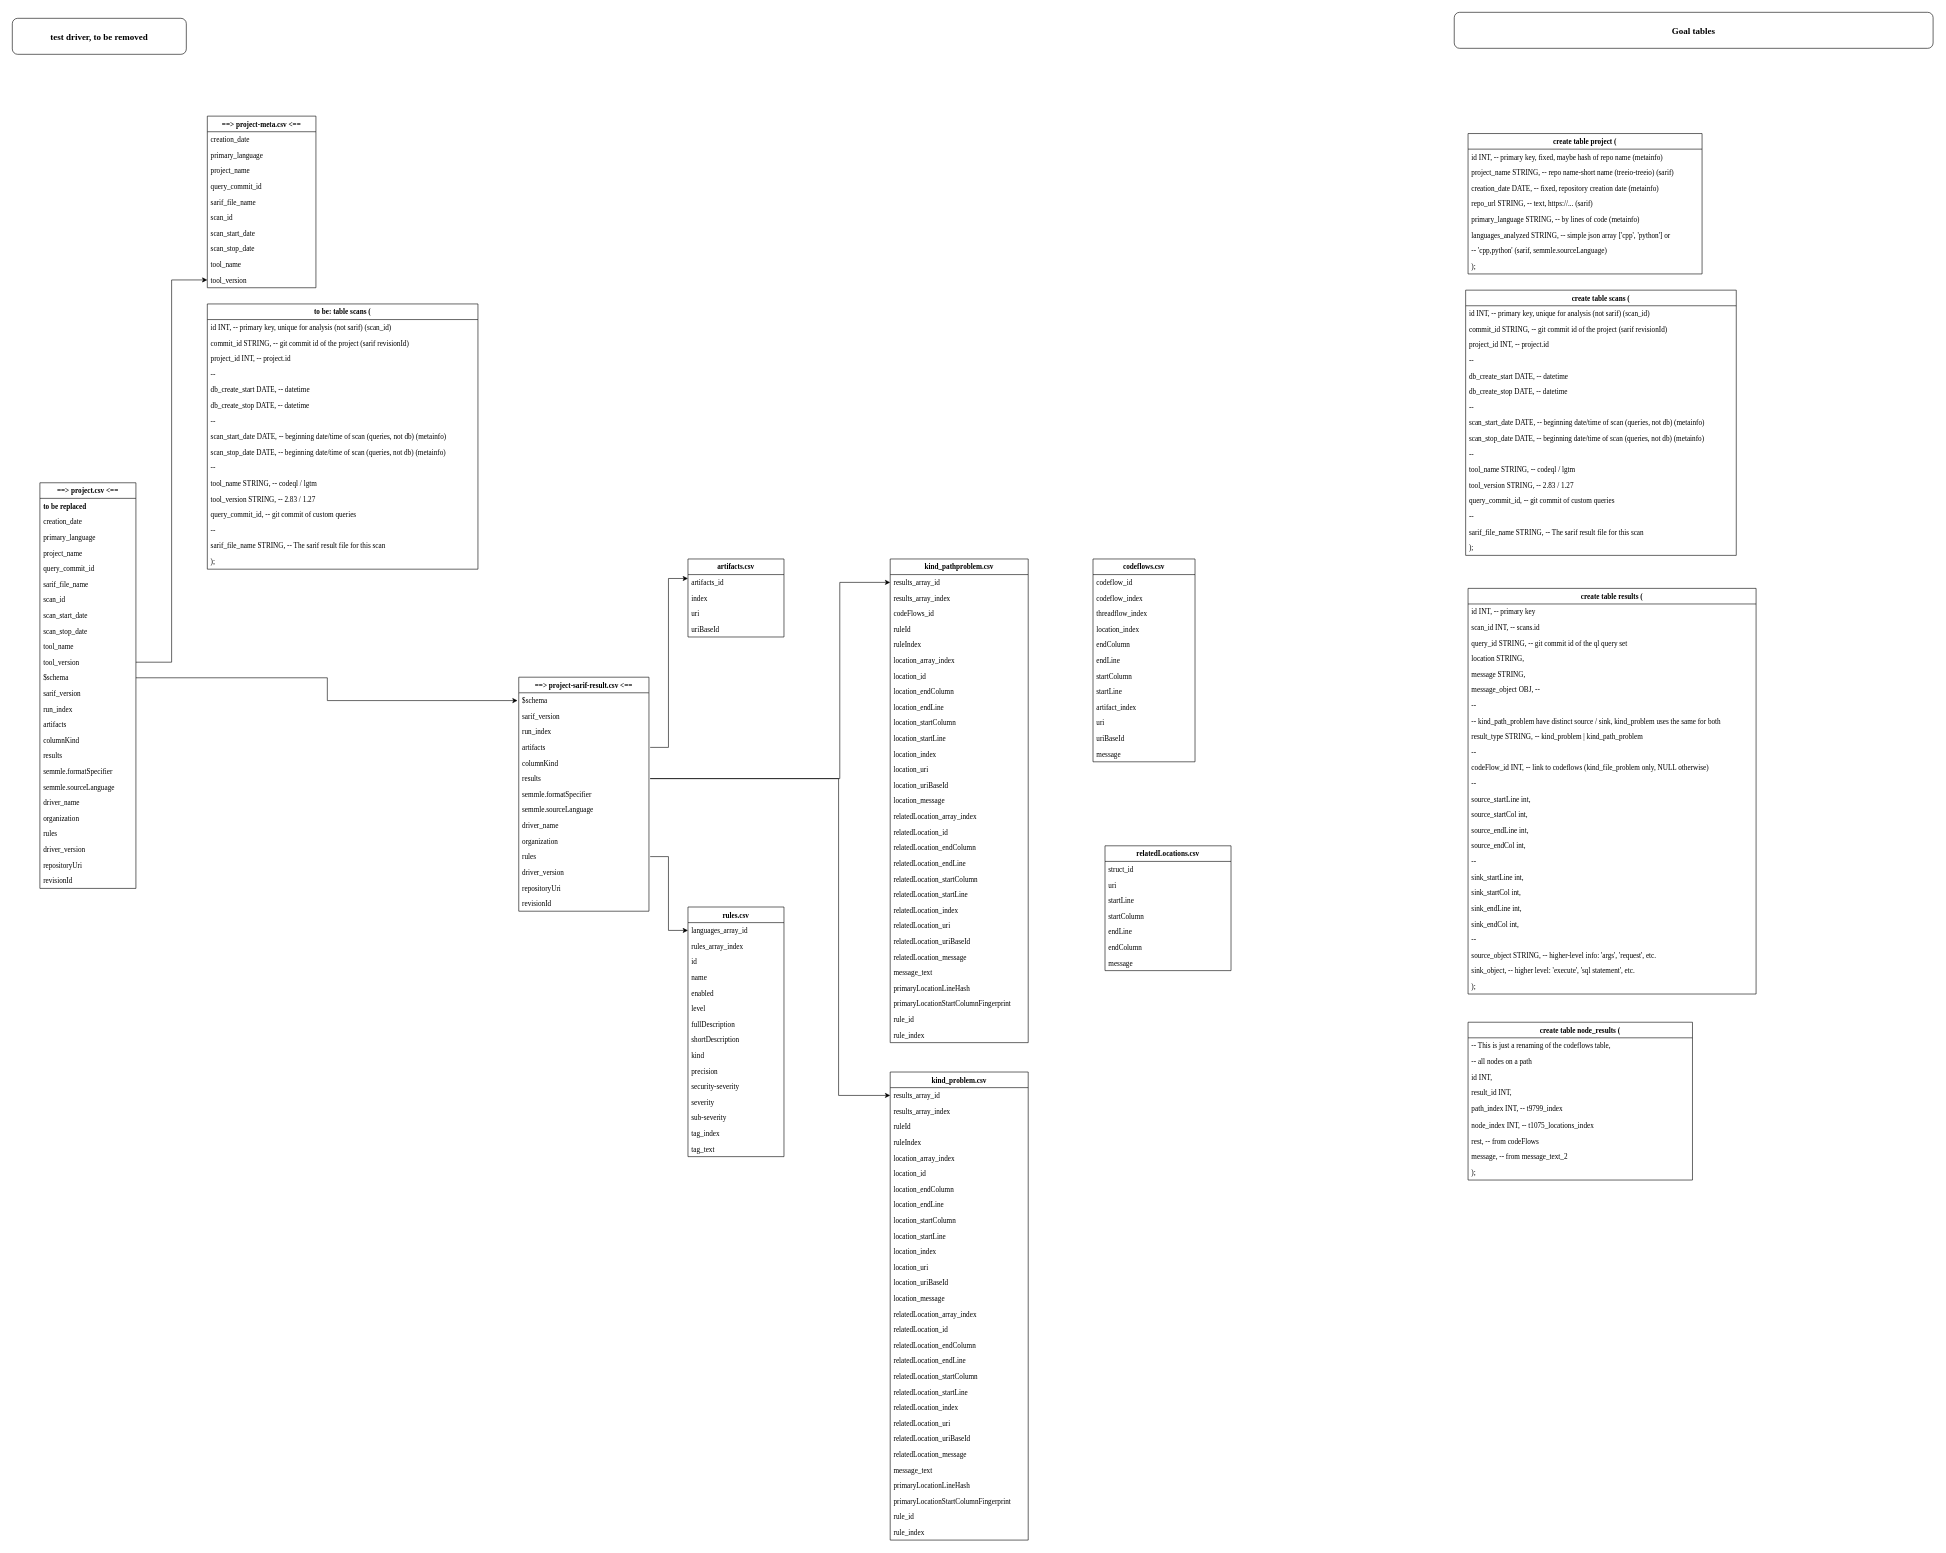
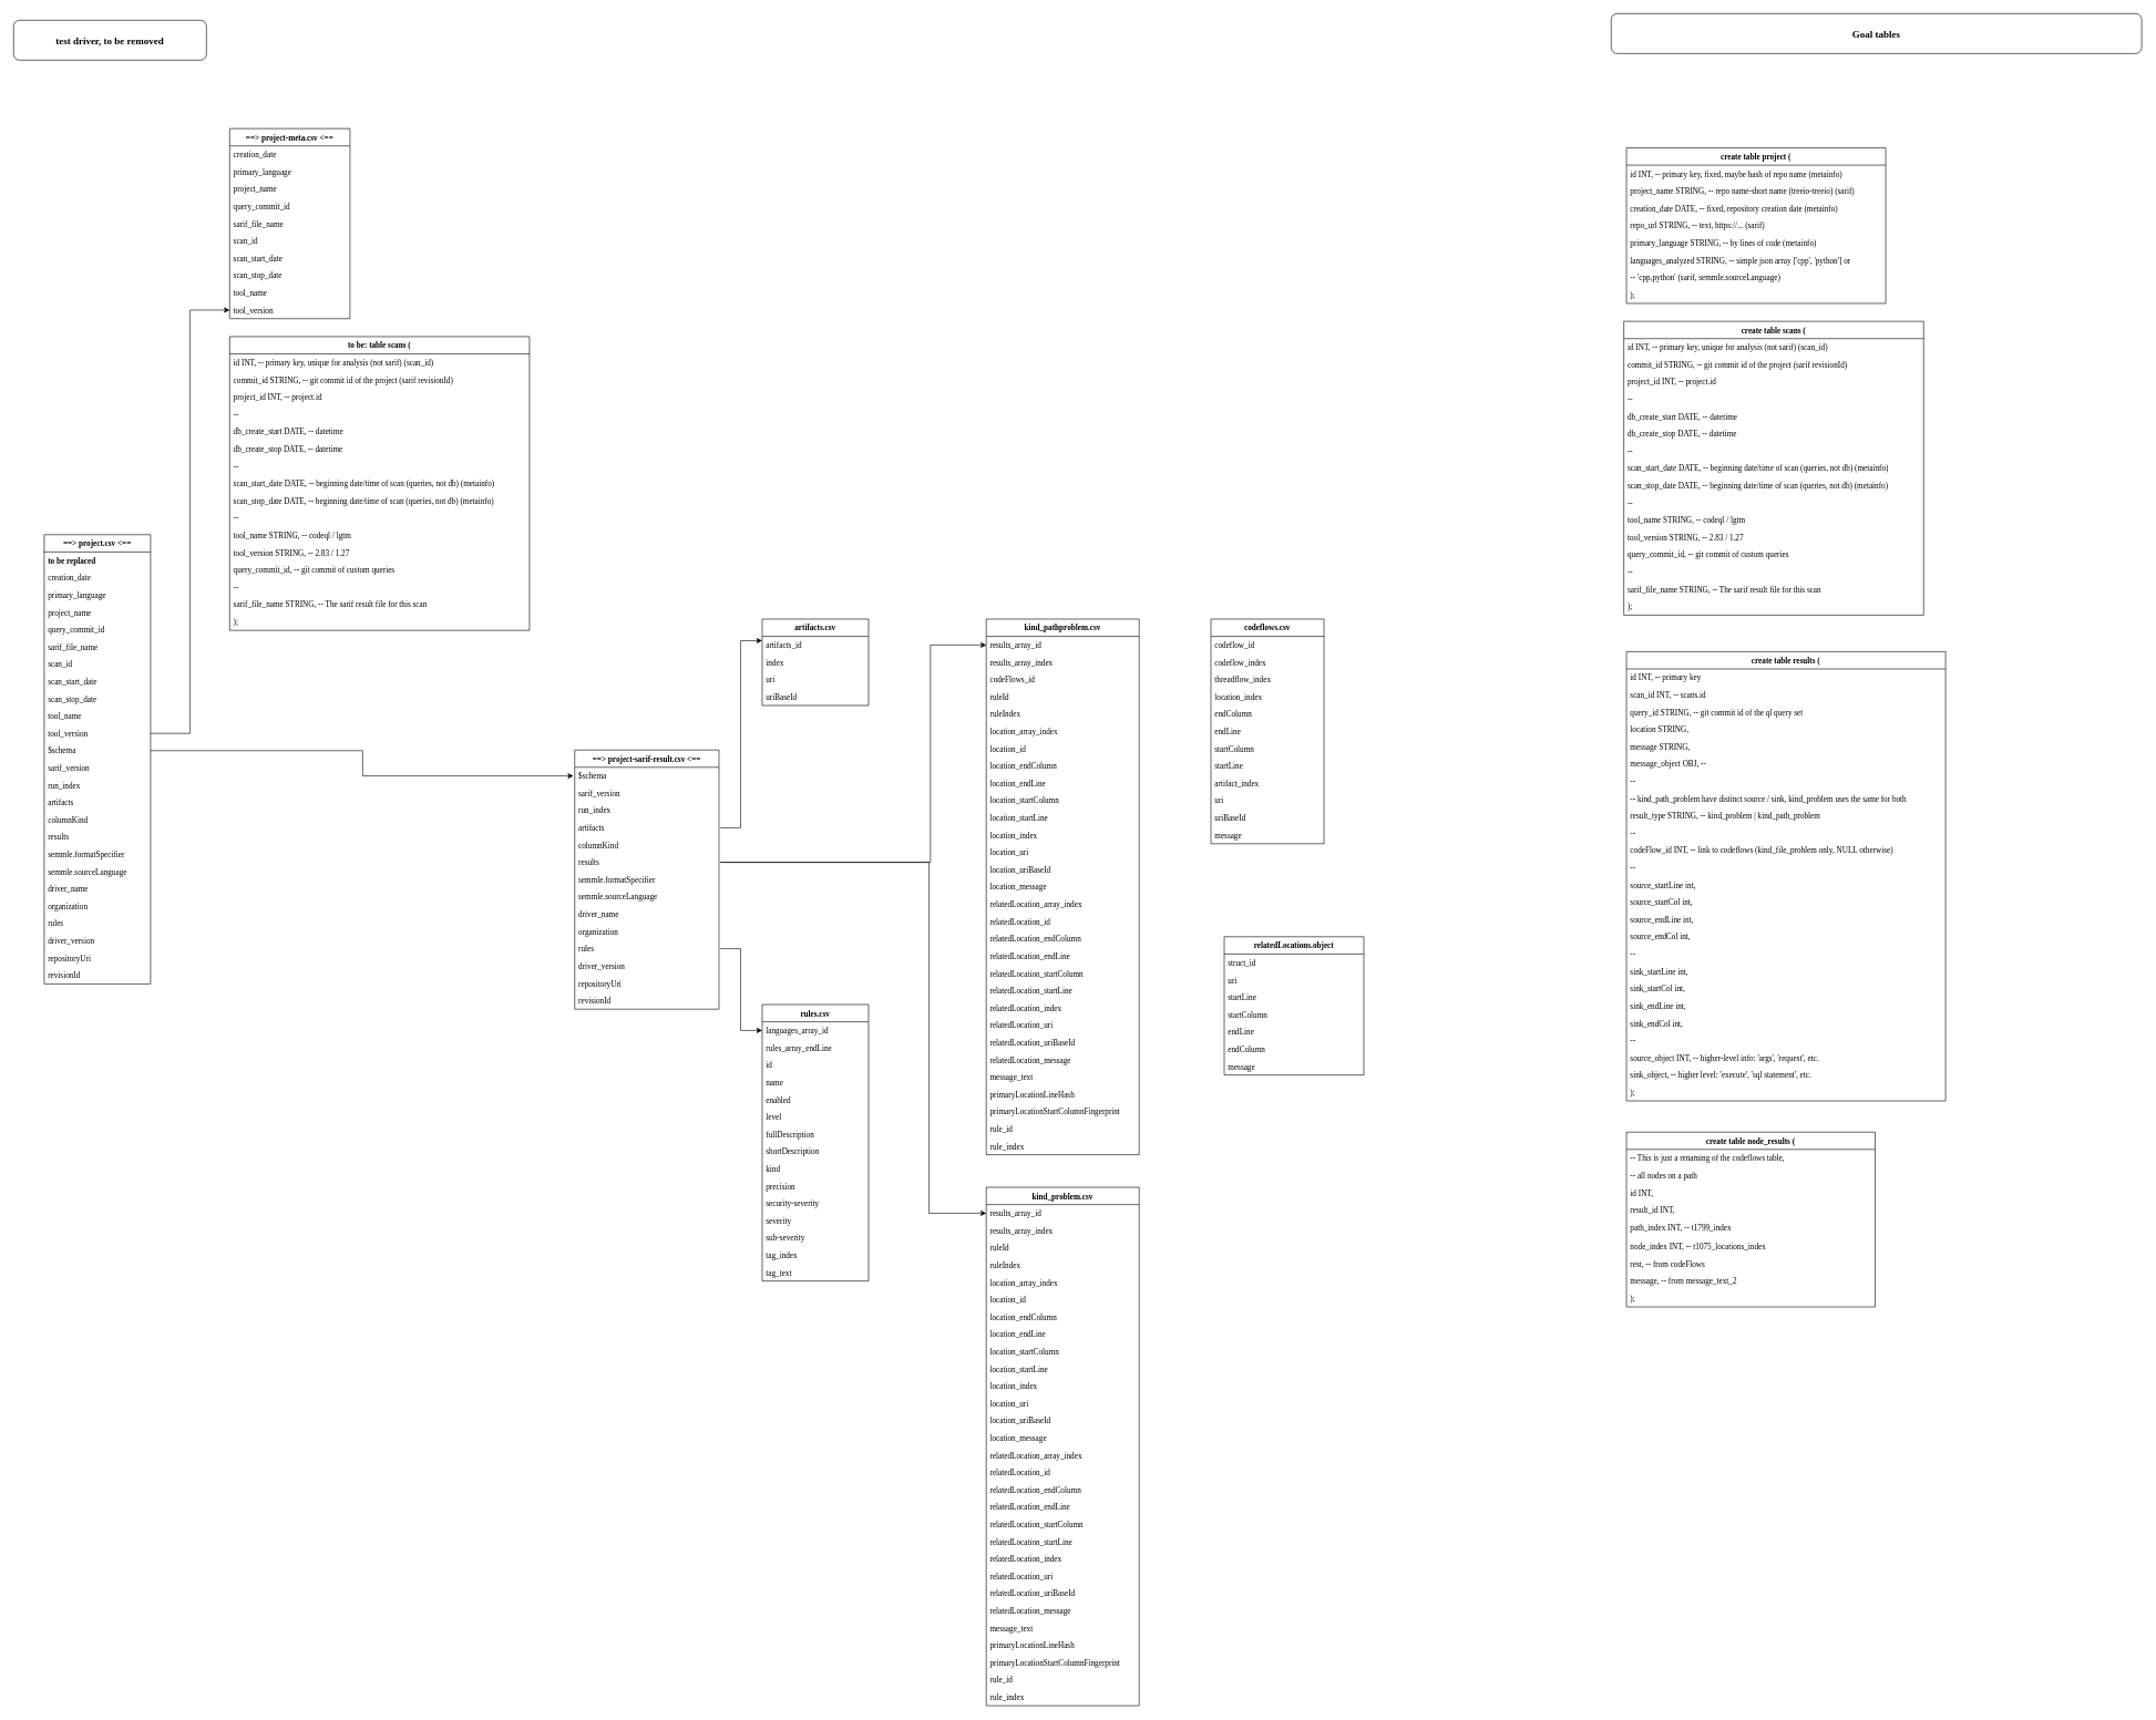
- <mxCell id="116" value="  relatedLocations.csv  " style="swimlane;fontStyle=1;childLayout=stackLayout;horizontal=1;startSize=26;horizontalStack=0;resizeParent=1;resizeParentMax=0;resizeLast=0;collapsible=1;marginBottom=0;fontFamily=monaco;" vertex="1" parent="1"><mxGeometry x="1841" y="1409" width="210" height="208" as="geometry"><mxRectangle x="30" y="320" width="230" height="26" as="alternateBounds" /></mxGeometry></mxCell>
+ <mxCell id="116" value="  relatedLocations.object  " style="swimlane;fontStyle=1;childLayout=stackLayout;horizontal=1;startSize=26;horizontalStack=0;resizeParent=1;resizeParentMax=0;resizeLast=0;collapsible=1;marginBottom=0;fontFamily=monaco;" vertex="1" parent="1"><mxGeometry x="1841" y="1409" width="210" height="208" as="geometry"><mxRectangle x="30" y="320" width="230" height="26" as="alternateBounds" /></mxGeometry></mxCell>
- <mxCell id="126" value="rules_array_index" style="text;strokeColor=none;fillColor=none;align=left;verticalAlign=top;spacingLeft=4;spacingRight=4;overflow=hidden;rotatable=0;points=[[0,0.5],[1,0.5]];portConstraint=eastwest;fontFamily=monaco;" vertex="1" parent="124"><mxGeometry y="52" width="160" height="26" as="geometry" /></mxCell>
+ <mxCell id="126" value="rules_array_endLine" style="text;strokeColor=none;fillColor=none;align=left;verticalAlign=top;spacingLeft=4;spacingRight=4;overflow=hidden;rotatable=0;points=[[0,0.5],[1,0.5]];portConstraint=eastwest;fontFamily=monaco;" vertex="1" parent="124"><mxGeometry y="52" width="160" height="26" as="geometry" /></mxCell>
- <mxCell id="34" value="       source_object STRING,    -- higher-level info: 'args', 'request', etc." style="text;strokeColor=none;fillColor=none;align=left;verticalAlign=top;spacingLeft=4;spacingRight=4;overflow=hidden;rotatable=0;points=[[0,0.5],[1,0.5]];portConstraint=eastwest;fontFamily=monaco;" vertex="1" parent="11"><mxGeometry y="598" width="480" height="26" as="geometry" /></mxCell>
+ <mxCell id="34" value="       source_object INT,    -- higher-level info: 'args', 'request', etc." style="text;strokeColor=none;fillColor=none;align=left;verticalAlign=top;spacingLeft=4;spacingRight=4;overflow=hidden;rotatable=0;points=[[0,0.5],[1,0.5]];portConstraint=eastwest;fontFamily=monaco;" vertex="1" parent="11"><mxGeometry y="598" width="480" height="26" as="geometry" /></mxCell>
- <mxCell id="145" value="            path_index INT,     -- t9799_index" style="text;strokeColor=none;fillColor=none;align=left;verticalAlign=top;spacingLeft=4;spacingRight=4;overflow=hidden;rotatable=0;points=[[0,0.5],[1,0.5]];portConstraint=eastwest;fontFamily=monaco;" vertex="1" parent="140"><mxGeometry y="130" width="374" height="29" as="geometry" /></mxCell>
+ <mxCell id="145" value="            path_index INT,     -- t1799_index" style="text;strokeColor=none;fillColor=none;align=left;verticalAlign=top;spacingLeft=4;spacingRight=4;overflow=hidden;rotatable=0;points=[[0,0.5],[1,0.5]];portConstraint=eastwest;fontFamily=monaco;" vertex="1" parent="140"><mxGeometry y="130" width="374" height="29" as="geometry" /></mxCell>
